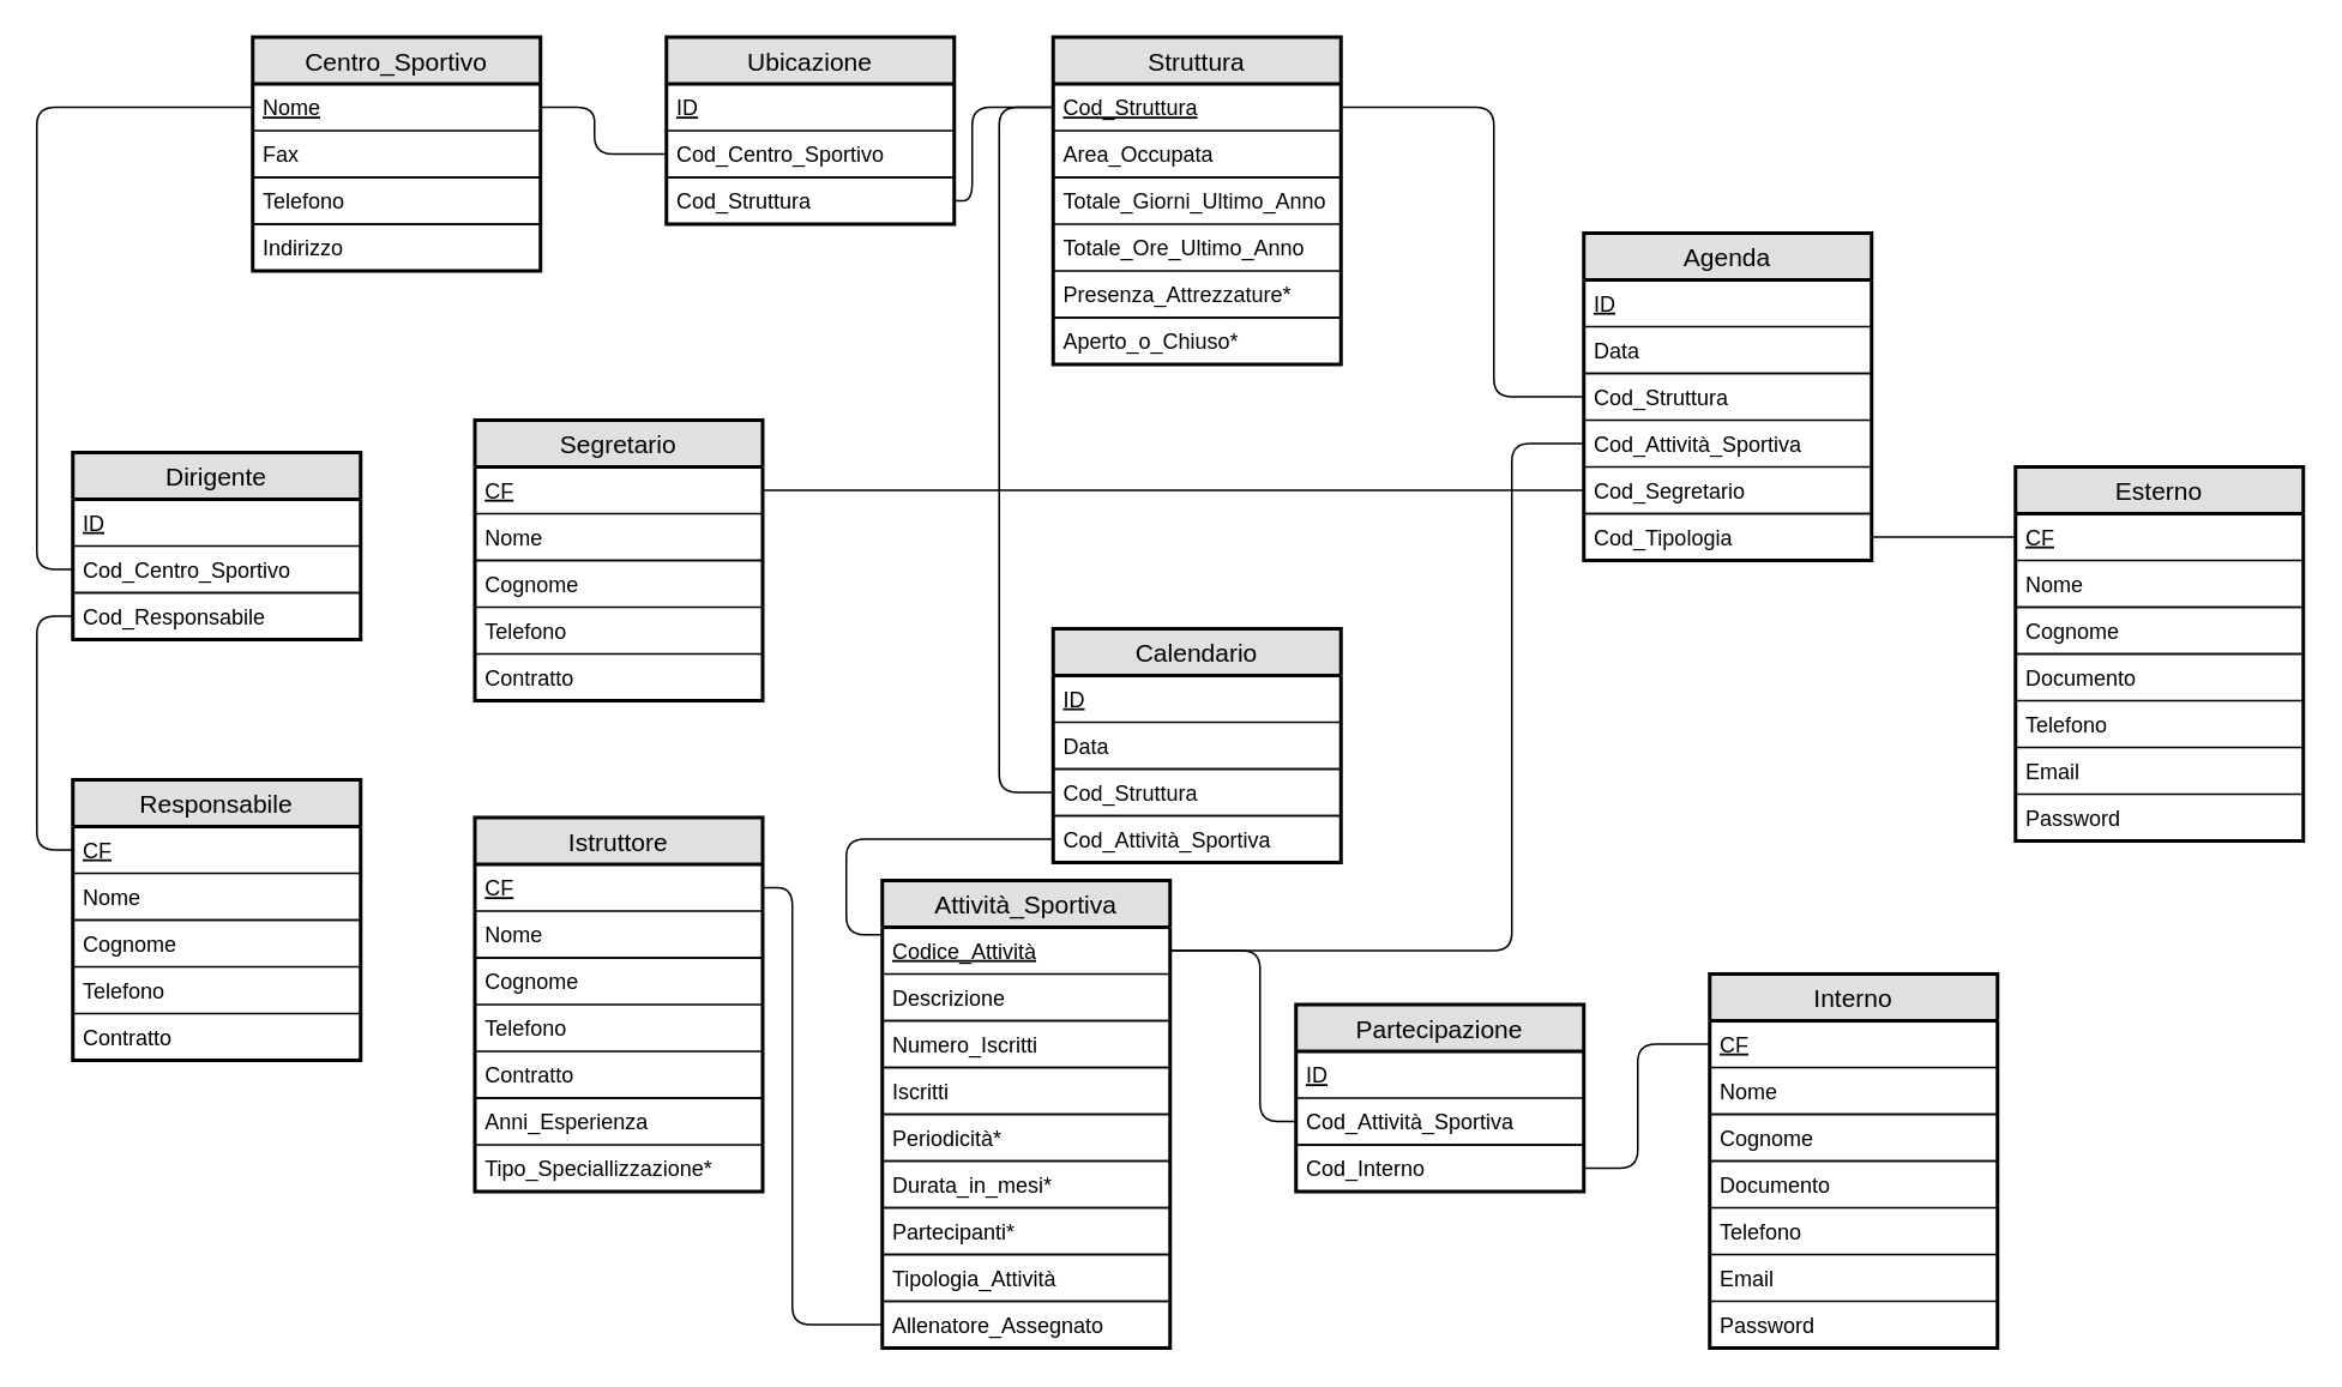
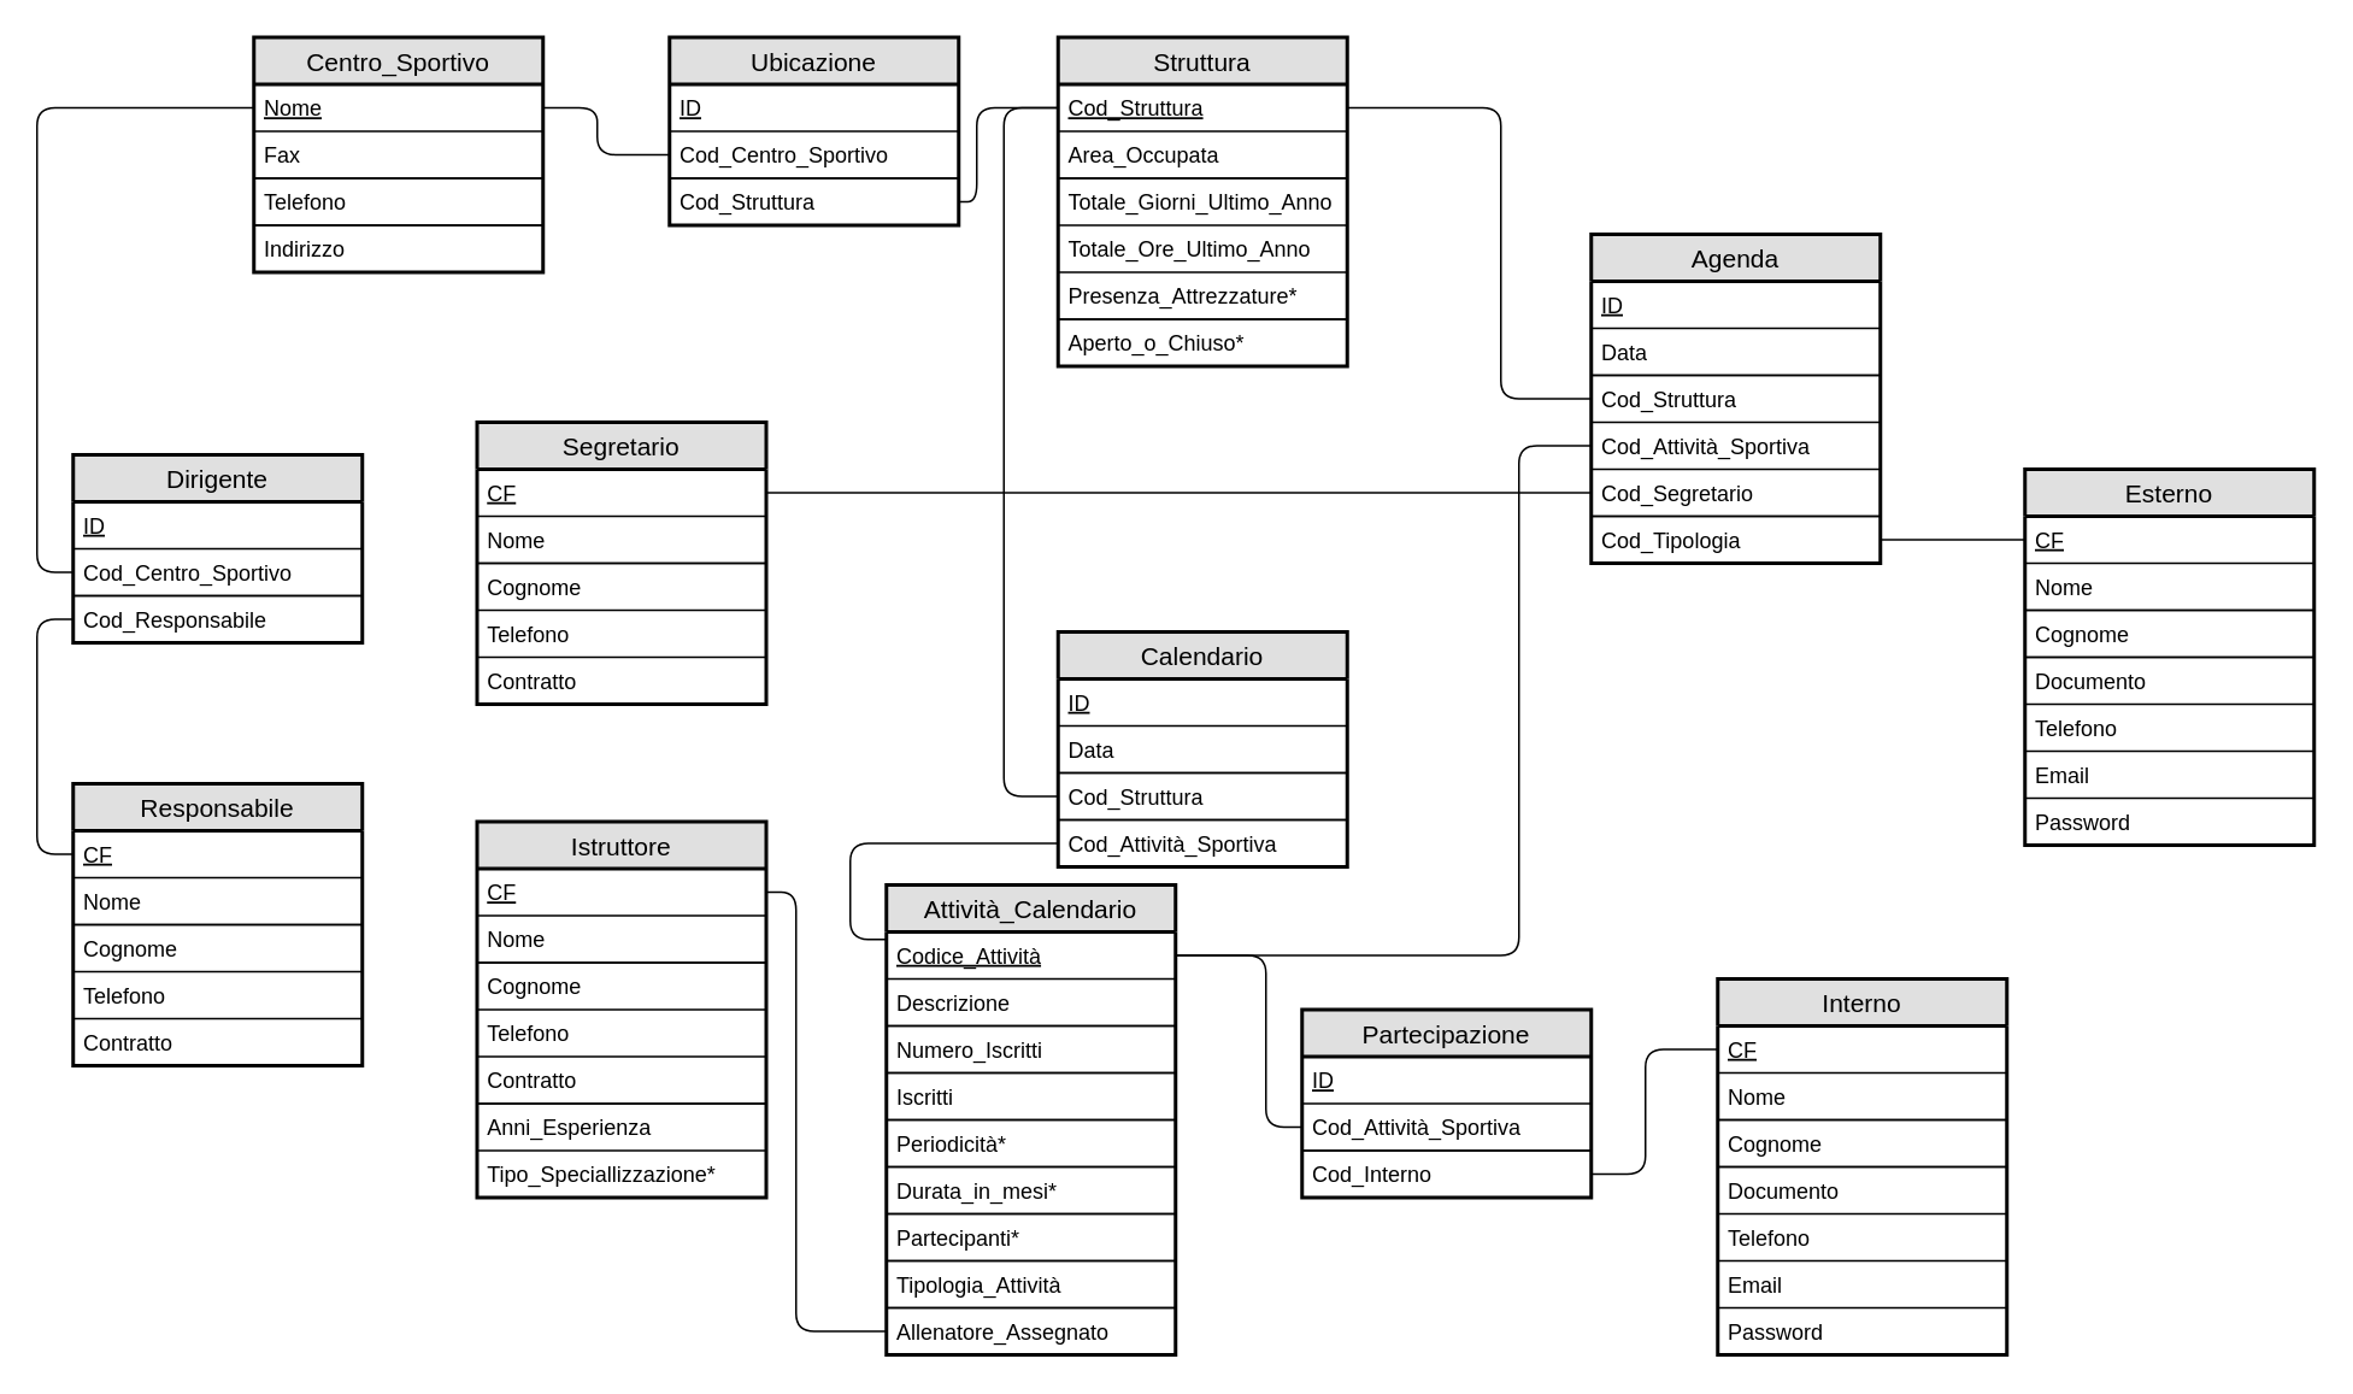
- <mxCell id="7" value="Attività_Sportiva" style="swimlane;fontStyle=0;childLayout=stackLayout;horizontal=1;startSize=26;fillColor=#e0e0e0;horizontalStack=0;resizeParent=1;resizeParentMax=0;resizeLast=0;collapsible=1;marginBottom=0;swimlaneFillColor=#ffffff;align=center;fontSize=14;rounded=0;glass=0;strokeWidth=2;perimeterSpacing=0;" vertex="1" parent="1"><mxGeometry x="490" y="489" width="160" height="260" as="geometry" /></mxCell>
+ <mxCell id="7" value="Attività_Calendario" style="swimlane;fontStyle=0;childLayout=stackLayout;horizontal=1;startSize=26;fillColor=#e0e0e0;horizontalStack=0;resizeParent=1;resizeParentMax=0;resizeLast=0;collapsible=1;marginBottom=0;swimlaneFillColor=#ffffff;align=center;fontSize=14;rounded=0;glass=0;strokeWidth=2;perimeterSpacing=0;" vertex="1" parent="1"><mxGeometry x="490" y="489" width="160" height="260" as="geometry" /></mxCell>
